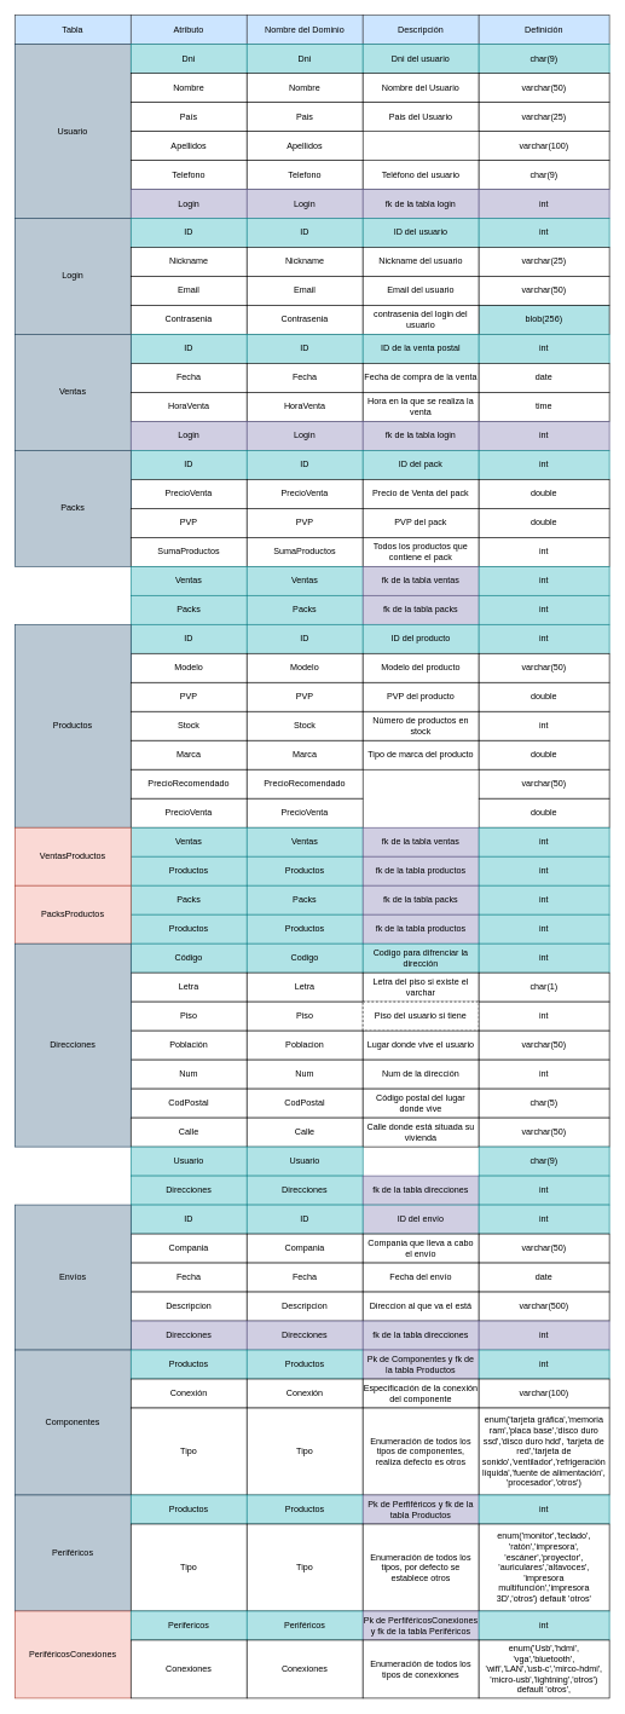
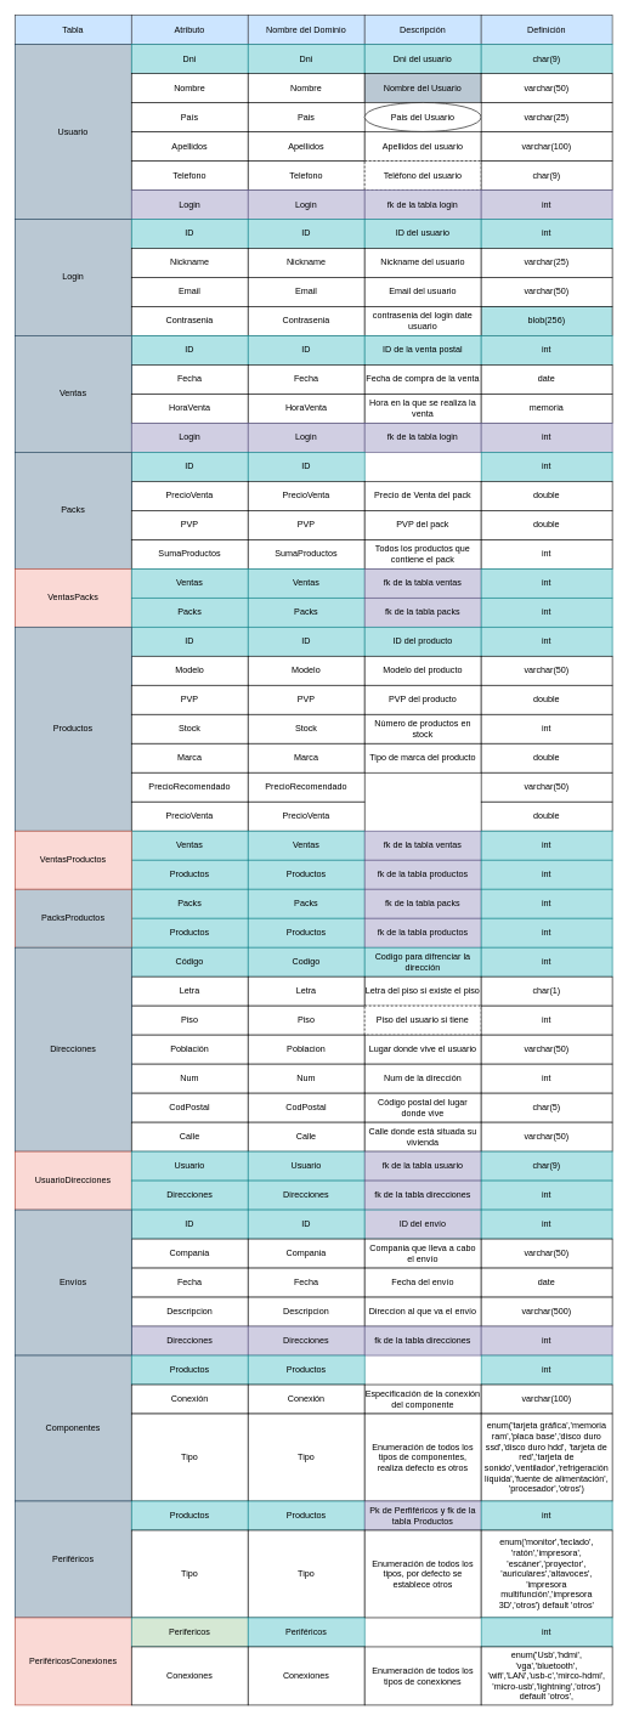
- <mxCell id="14" value="Nombre del Usuario" style="rounded=0;whiteSpace=wrap;html=1;" vertex="1" parent="1"><mxGeometry x="500" y="100" width="160" height="40" as="geometry" /></mxCell>
+ <mxCell id="14" value="Nombre del Usuario" style="rounded=0;whiteSpace=wrap;html=1;fillColor=#bac8d3;" vertex="1" parent="1"><mxGeometry x="500" y="100" width="160" height="40" as="geometry" /></mxCell>
- <mxCell id="18" value="Pais del Usuario" style="rounded=0;whiteSpace=wrap;html=1;" vertex="1" parent="1"><mxGeometry x="500" y="140" width="160" height="40" as="geometry" /></mxCell>
+ <mxCell id="18" value="Pais del Usuario" style="ellipse;whiteSpace=wrap;html=1;" vertex="1" parent="1"><mxGeometry x="500" y="140" width="160" height="40" as="geometry" /></mxCell>
+ <mxCell id="22" value="Apellidos del usuario" style="rounded=0;whiteSpace=wrap;html=1;" vertex="1" parent="1"><mxGeometry x="500" y="180" width="160" height="40" as="geometry" /></mxCell>
- <mxCell id="26" value="Teléfono del usuario" style="rounded=0;whiteSpace=wrap;html=1;" vertex="1" parent="1"><mxGeometry x="500" y="220" width="160" height="40" as="geometry" /></mxCell>
+ <mxCell id="26" value="Teléfono del usuario" style="rounded=0;whiteSpace=wrap;html=1;dashed=1;" vertex="1" parent="1"><mxGeometry x="500" y="220" width="160" height="40" as="geometry" /></mxCell>
- <mxCell id="47" value="contrasenia del login del usuario" style="rounded=0;whiteSpace=wrap;html=1;" vertex="1" parent="1"><mxGeometry x="500" y="420" width="160" height="40" as="geometry" /></mxCell>
+ <mxCell id="47" value="contrasenia del login date usuario" style="rounded=0;whiteSpace=wrap;html=1;" vertex="1" parent="1"><mxGeometry x="500" y="420" width="160" height="40" as="geometry" /></mxCell>
- <mxCell id="61" value="time" style="rounded=0;whiteSpace=wrap;html=1;" vertex="1" parent="1"><mxGeometry x="660" y="540" width="180" height="40" as="geometry" /></mxCell>
+ <mxCell id="61" value="memoria" style="rounded=0;whiteSpace=wrap;html=1;" vertex="1" parent="1"><mxGeometry x="660" y="540" width="180" height="40" as="geometry" /></mxCell>
- <mxCell id="68" value="ID del pack" style="rounded=0;whiteSpace=wrap;html=1;fillColor=#b0e3e6;strokeColor=#0e8088;" vertex="1" parent="1"><mxGeometry x="500" y="620" width="160" height="40" as="geometry" /></mxCell>
+ <mxCell id="83" value="VentasPacks" style="rounded=0;whiteSpace=wrap;html=1;fillColor=#fad9d5;strokeColor=#ae4132;" vertex="1" parent="1"><mxGeometry y="780" width="160" height="80" as="geometry" x="20" /></mxCell>
- <mxCell id="136" value="PacksProductos" style="rounded=0;whiteSpace=wrap;html=1;fillColor=#fad9d5;strokeColor=#ae4132;" vertex="1" parent="1"><mxGeometry y="1220" width="160" height="80" as="geometry" x="20" /></mxCell>
+ <mxCell id="136" value="PacksProductos" style="rounded=0;whiteSpace=wrap;html=1;fillColor=#bac8d3;strokeColor=#ae4132;" vertex="1" parent="1"><mxGeometry y="1220" width="160" height="80" as="geometry" x="20" /></mxCell>
- <mxCell id="143" value="Letra del piso si existe el varchar" style="rounded=0;whiteSpace=wrap;html=1;" vertex="1" parent="1"><mxGeometry x="500" y="1340" width="160" height="40" as="geometry" /></mxCell>
+ <mxCell id="143" value="Letra del piso si existe el piso" style="rounded=0;whiteSpace=wrap;html=1;" vertex="1" parent="1"><mxGeometry x="500" y="1340" width="160" height="40" as="geometry" /></mxCell>
+ <mxCell id="169" value="fk de la tabla usuario" style="rounded=0;whiteSpace=wrap;html=1;fillColor=#d0cee2;strokeColor=#56517e;" vertex="1" parent="1"><mxGeometry x="500" y="1580" width="160" height="40" as="geometry" /></mxCell>
+ <mxCell id="166" value="UsuarioDirecciones" style="rounded=0;whiteSpace=wrap;html=1;fillColor=#fad9d5;strokeColor=#ae4132;" vertex="1" parent="1"><mxGeometry y="1580" width="160" height="80" as="geometry" x="20" /></mxCell>
- <mxCell id="189" value="Direccion al que va el está" style="rounded=0;whiteSpace=wrap;html=1;" vertex="1" parent="1"><mxGeometry x="500" y="1780" width="160" height="40" as="geometry" /></mxCell>
+ <mxCell id="189" value="Direccion al que va el envío" style="rounded=0;whiteSpace=wrap;html=1;" vertex="1" parent="1"><mxGeometry x="500" y="1780" width="160" height="40" as="geometry" /></mxCell>
- <mxCell id="199" value="Pk de Componentes y fk de la tabla Productos" style="rounded=0;whiteSpace=wrap;html=1;fillColor=#d0cee2;strokeColor=#56517e;" vertex="1" parent="1"><mxGeometry x="500" y="1860" width="160" height="40" as="geometry" /></mxCell>
- <mxCell id="219" value="Perifericos" style="rounded=0;whiteSpace=wrap;html=1;fillColor=#b0e3e6;strokeColor=#0e8088;" vertex="1" parent="1"><mxGeometry x="180" y="2220" width="160" height="40" as="geometry" /></mxCell>
+ <mxCell id="219" value="Perifericos" style="rounded=0;whiteSpace=wrap;html=1;fillColor=#d5e8d4;strokeColor=#0e8088;" vertex="1" parent="1"><mxGeometry x="180" y="2220" width="160" height="40" as="geometry" /></mxCell>
- <mxCell id="221" value="&lt;span&gt;Pk de PerfiféricosConexiones y fk de la tabla Periféricos&lt;/span&gt;" style="rounded=0;whiteSpace=wrap;html=1;fillColor=#d0cee2;strokeColor=#56517e;" vertex="1" parent="1"><mxGeometry x="500" y="2220" width="160" height="40" as="geometry" /></mxCell>
